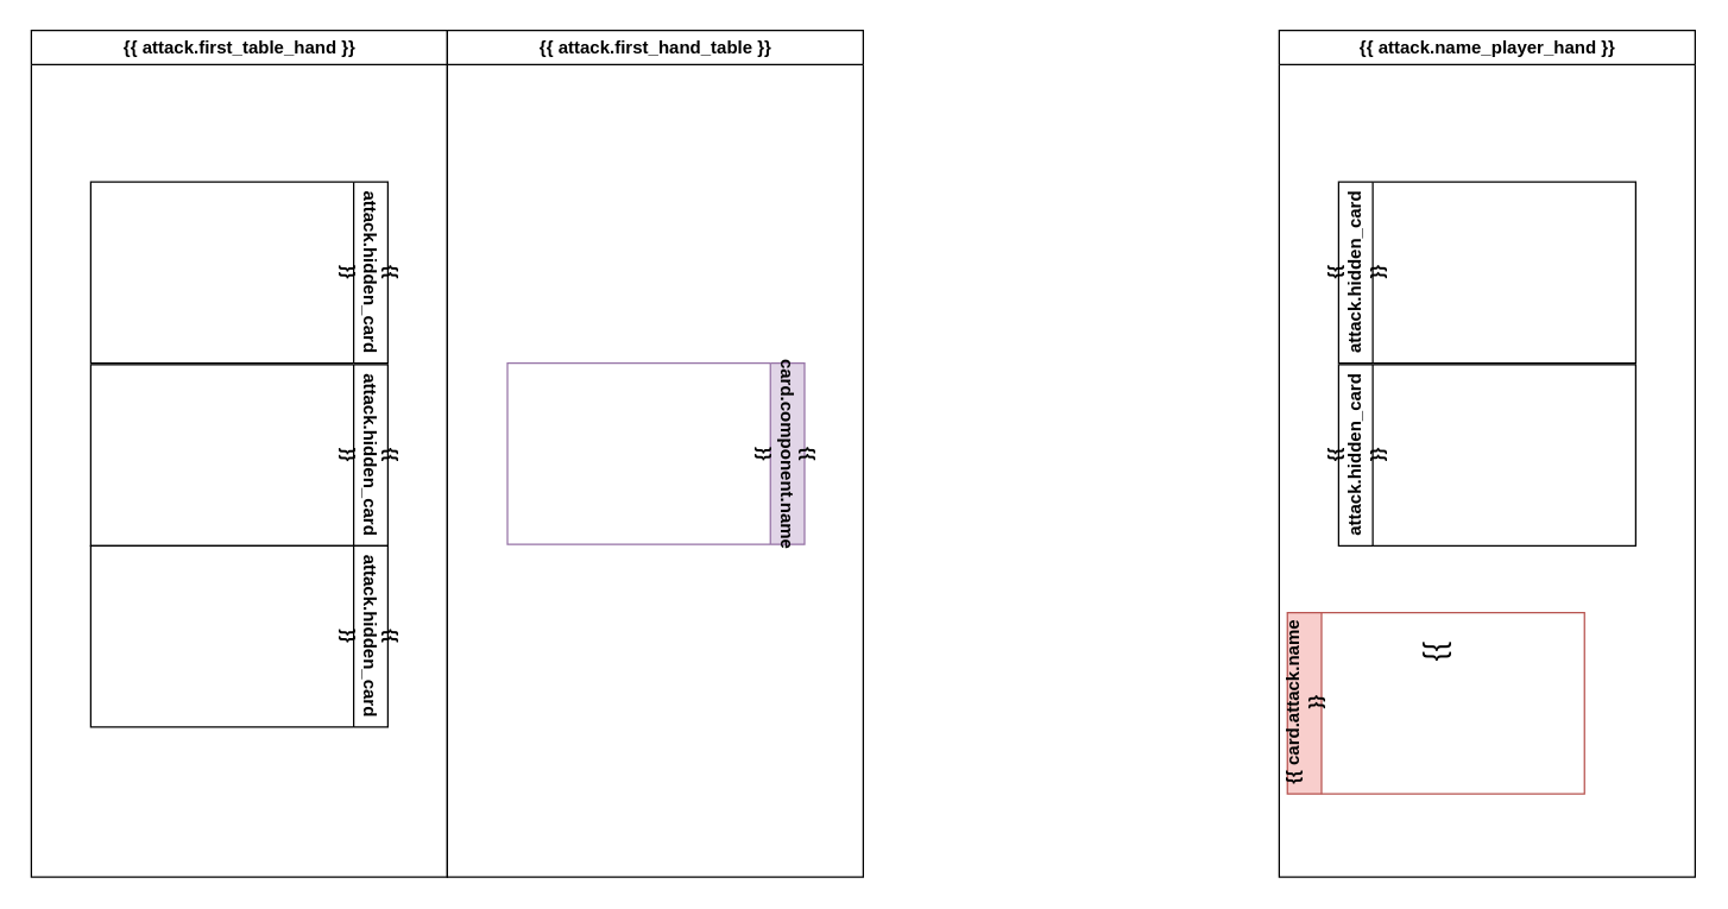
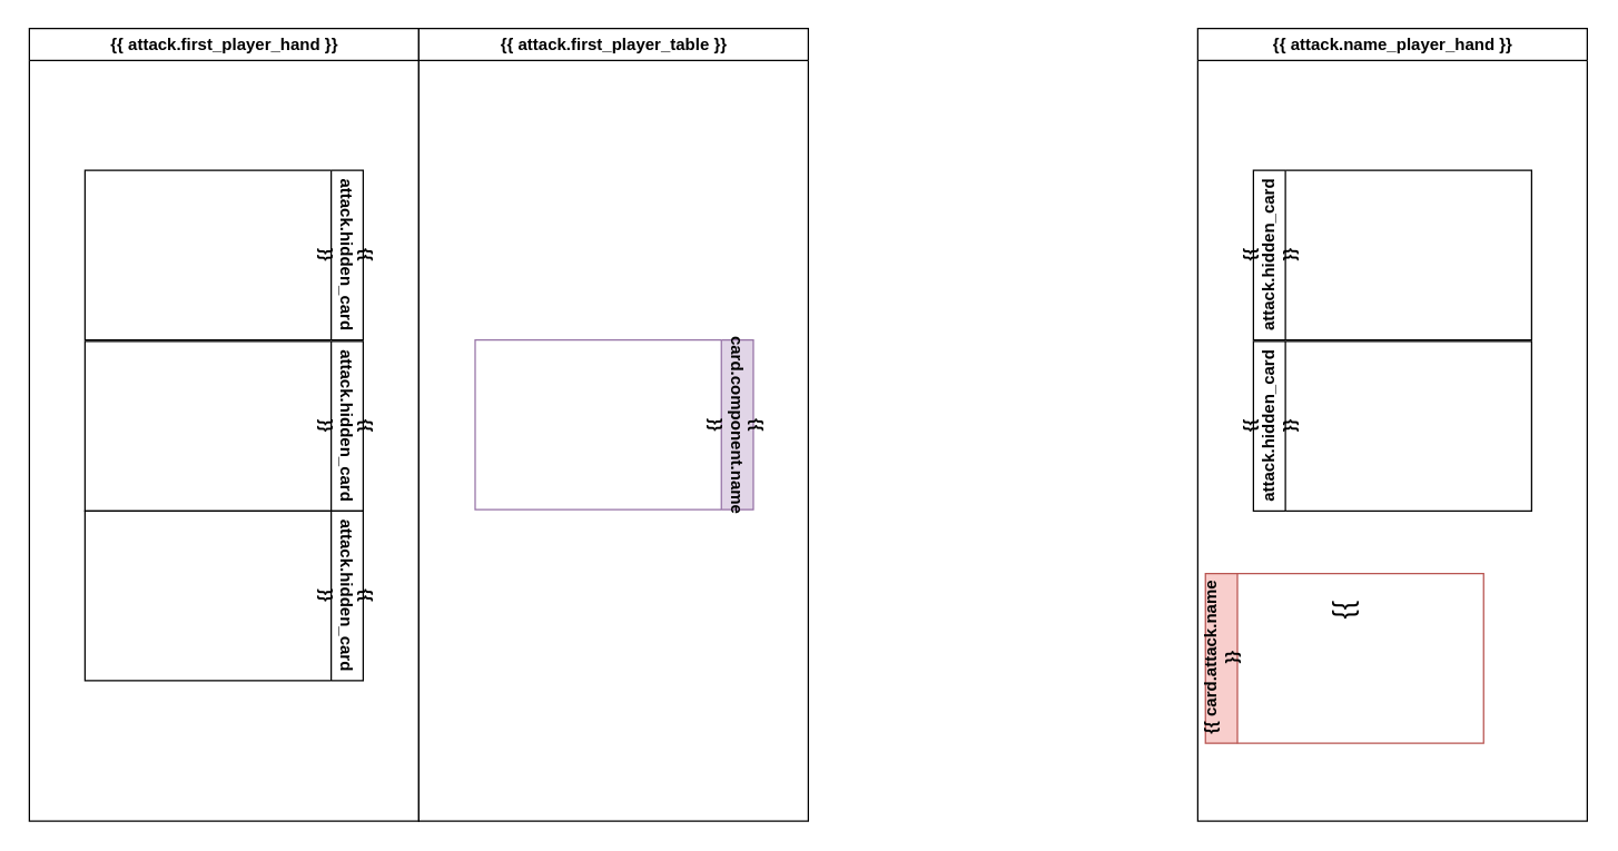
- <mxCell id="2" value="{{ attack.first_table_hand }}" style="swimlane;whiteSpace=wrap" parent="1" vertex="1"><mxGeometry x="20.5" y="20" width="280" height="570" as="geometry" /></mxCell>
+ <mxCell id="2" value="{{ attack.first_player_hand }}" style="swimlane;whiteSpace=wrap" parent="1" vertex="1"><mxGeometry x="20.5" y="20" width="280" height="570" as="geometry" /></mxCell>
- <mxCell id="6" value="{{ attack.first_hand_table }}" style="swimlane;whiteSpace=wrap" parent="1" vertex="1"><mxGeometry x="300.5" y="20" width="280" height="570" as="geometry" /></mxCell>
+ <mxCell id="6" value="{{ attack.first_player_table }}" style="swimlane;whiteSpace=wrap" parent="1" vertex="1"><mxGeometry x="300.5" y="20" width="280" height="570" as="geometry" /></mxCell>
